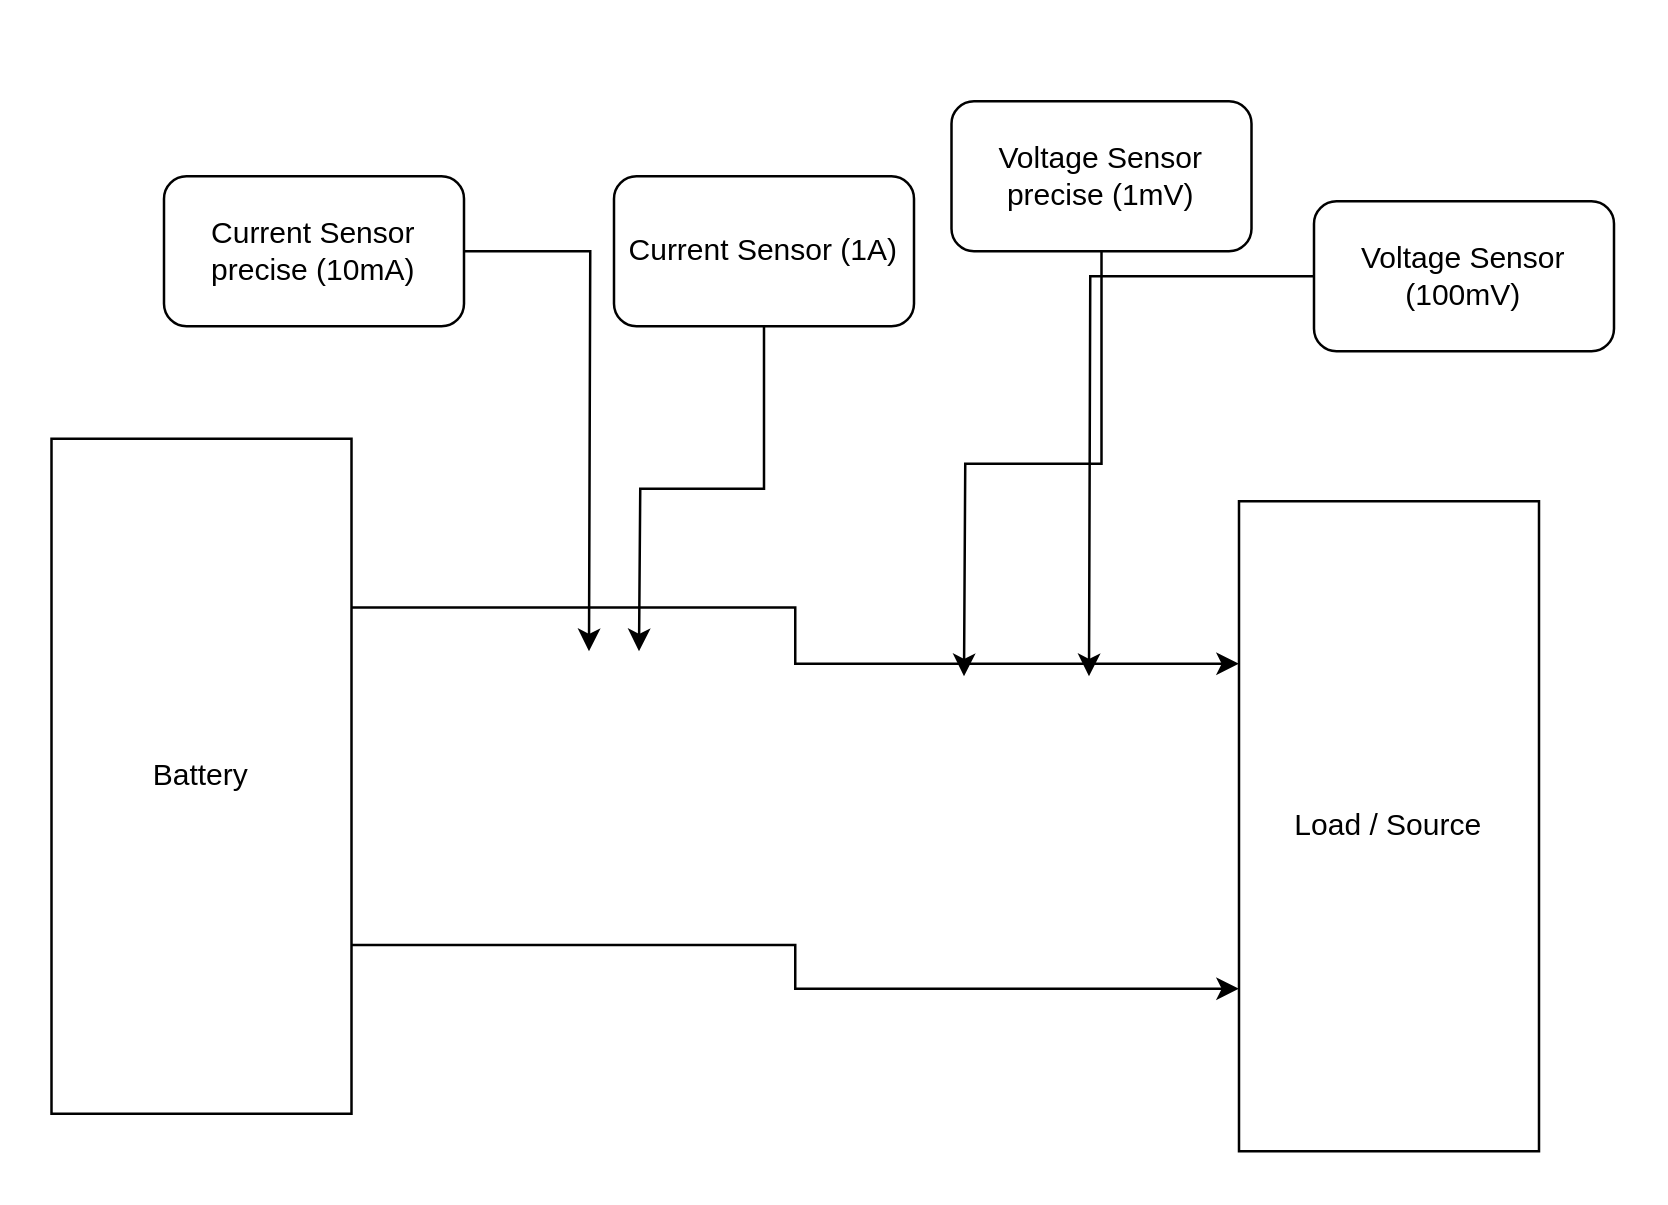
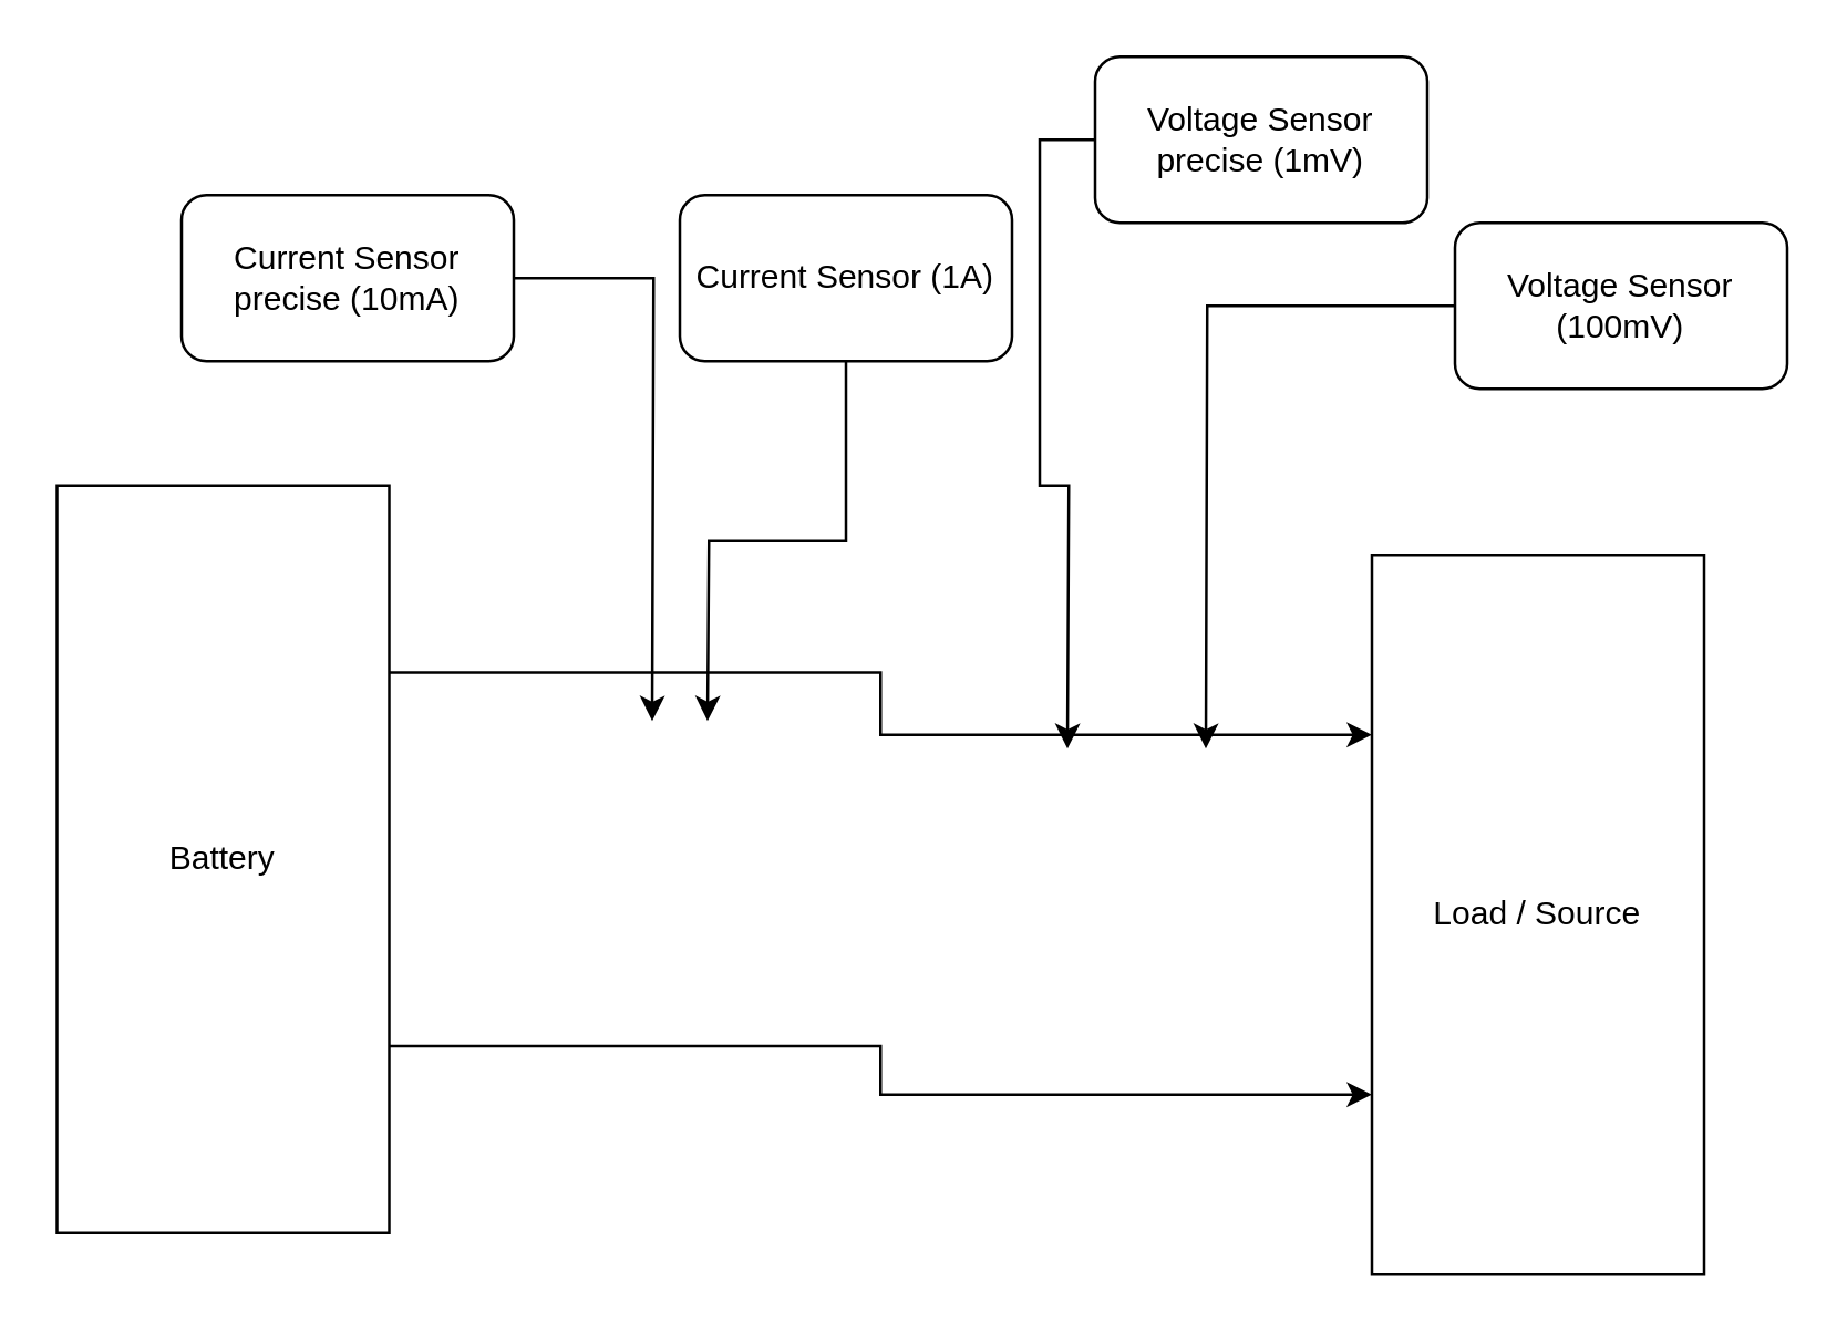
- <mxCell id="11" value="Voltage Sensor precise (1mV)" style="rounded=1;whiteSpace=wrap;html=1;" vertex="1" parent="1"><mxGeometry x="380" y="40" width="120" height="60" as="geometry" /></mxCell>
+ <mxCell id="11" value="Voltage Sensor precise (1mV)" style="rounded=1;whiteSpace=wrap;html=1;" vertex="1" parent="1"><mxGeometry x="395" y="20" width="120" height="60" as="geometry" /></mxCell>
